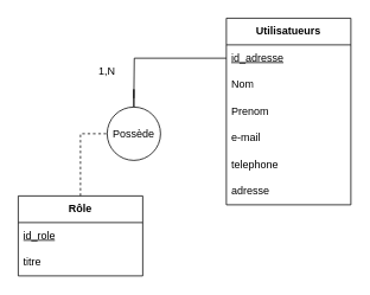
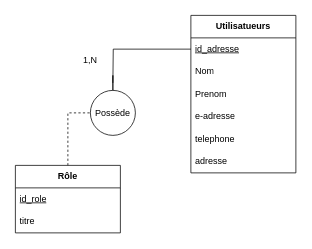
- <mxCell id="6" value="e-mail" style="text;strokeColor=none;fillColor=none;align=left;verticalAlign=middle;spacingLeft=4;spacingRight=4;overflow=hidden;points=[[0,0.5],[1,0.5]];portConstraint=eastwest;rotatable=0;whiteSpace=wrap;html=1;" vertex="1" parent="2"><mxGeometry y="120" width="140" height="30" as="geometry" /></mxCell>
+ <mxCell id="6" value="e-adresse" style="text;strokeColor=none;fillColor=none;align=left;verticalAlign=middle;spacingLeft=4;spacingRight=4;overflow=hidden;points=[[0,0.5],[1,0.5]];portConstraint=eastwest;rotatable=0;whiteSpace=wrap;html=1;" vertex="1" parent="2"><mxGeometry y="120" width="140" height="30" as="geometry" /></mxCell>
